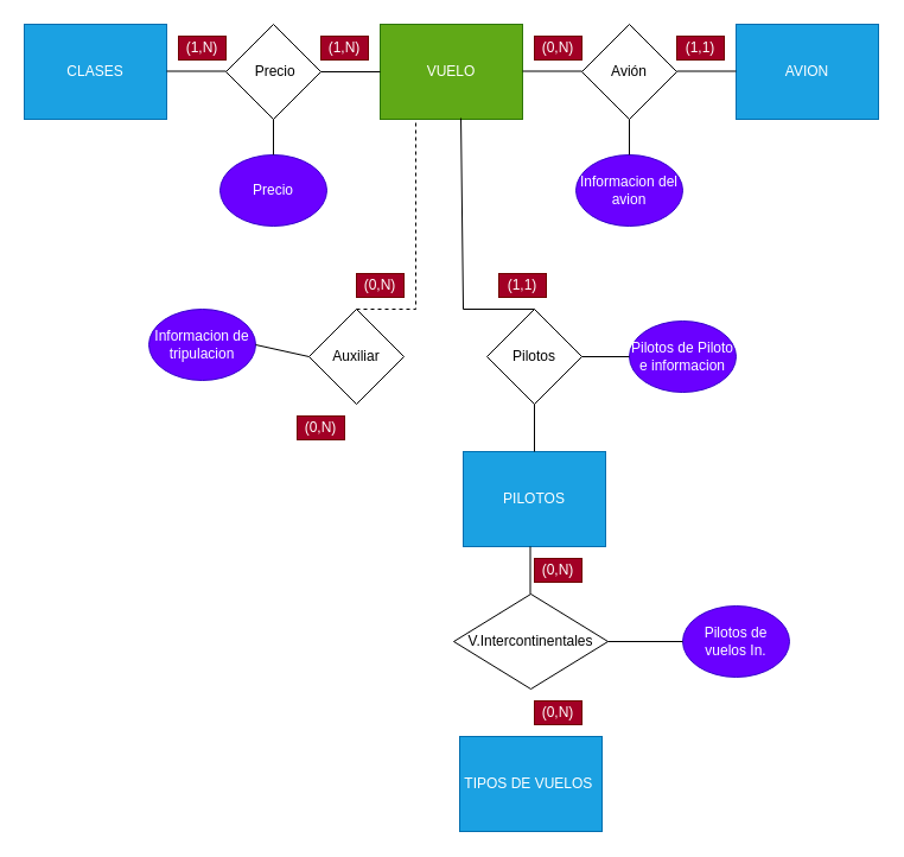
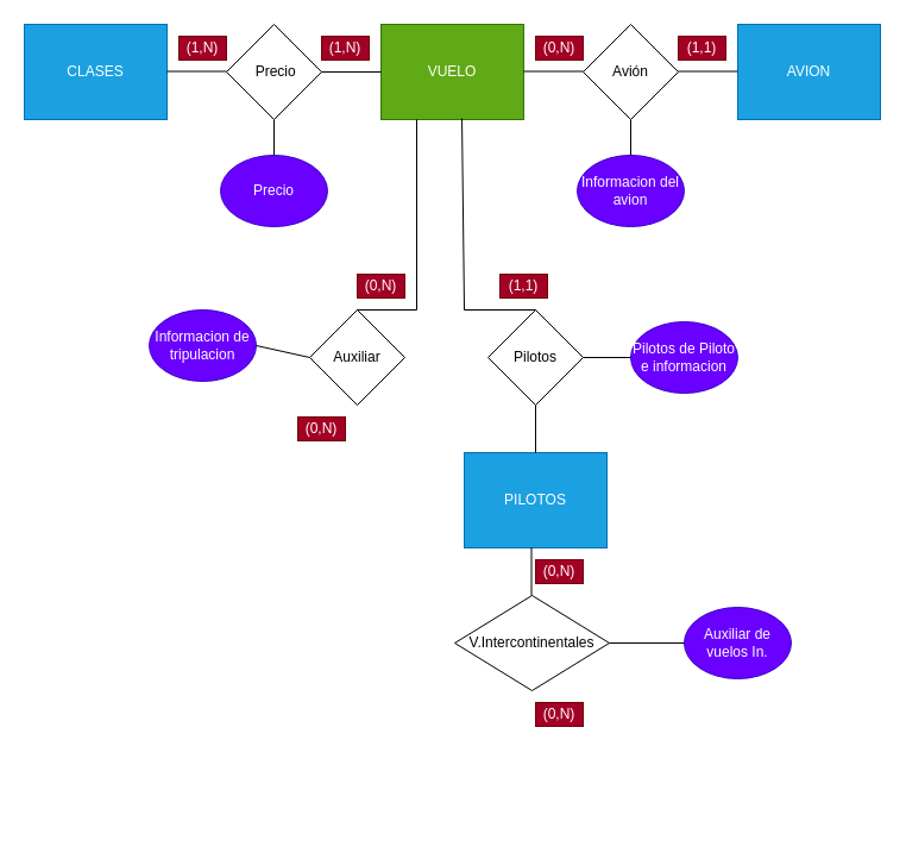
- <mxCell id="23" value="" style="endArrow=none;html=1;rounded=0;exitX=0.5;exitY=0;exitDx=0;exitDy=0;entryX=0.25;entryY=1;entryDx=0;entryDy=0;dashed=1;" edge="1" parent="1" source="20" target="2"><mxGeometry width="50" height="50" relative="1" as="geometry"><mxPoint x="330" y="270" as="sourcePoint" /><mxPoint x="380" y="220" as="targetPoint" /><Array as="points"><mxPoint x="350" y="260" /></Array></mxGeometry></mxCell>
+ <mxCell id="23" value="" style="endArrow=none;html=1;rounded=0;exitX=0.5;exitY=0;exitDx=0;exitDy=0;entryX=0.25;entryY=1;entryDx=0;entryDy=0;" edge="1" parent="1" source="20" target="2"><mxGeometry width="50" height="50" relative="1" as="geometry"><mxPoint x="330" y="270" as="sourcePoint" /><mxPoint x="380" y="220" as="targetPoint" /><Array as="points"><mxPoint x="350" y="260" /></Array></mxGeometry></mxCell>
- <mxCell id="37" value="Pilotos de vuelos In." style="ellipse;whiteSpace=wrap;html=1;fillColor=#6a00ff;fontColor=#ffffff;strokeColor=#3700CC;" vertex="1" parent="1"><mxGeometry x="575" y="510" width="90" height="60" as="geometry" /></mxCell>
+ <mxCell id="37" value="Auxiliar de vuelos In." style="ellipse;whiteSpace=wrap;html=1;fillColor=#6a00ff;fontColor=#ffffff;strokeColor=#3700CC;" vertex="1" parent="1"><mxGeometry x="575" y="510" width="90" height="60" as="geometry" /></mxCell>
- <mxCell id="24" value="TIPOS DE VUELOS&amp;nbsp;" style="rounded=0;whiteSpace=wrap;html=1;fillColor=#1ba1e2;fontColor=#ffffff;strokeColor=#006EAF;" vertex="1" parent="1"><mxGeometry x="387" y="620" width="120" height="80" as="geometry" /></mxCell>
